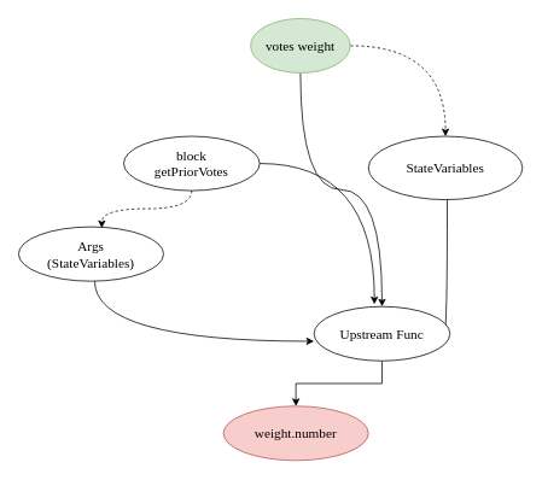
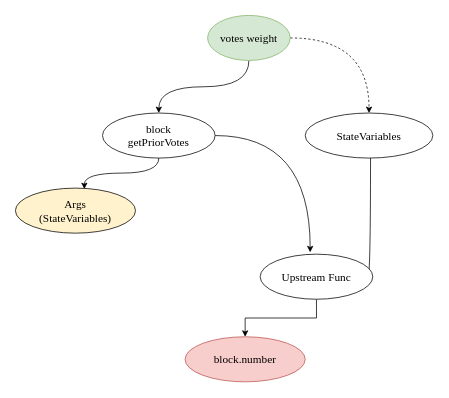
- <mxCell id="9" value="&lt;font face=&quot;Verdana&quot;&gt;StateVariables&lt;/font&gt;" style="ellipse;whiteSpace=wrap;html=1;hachureGap=4;fontFamily=Architects Daughter;fontSource=https%3A%2F%2Ffonts.googleapis.com%2Fcss%3Ffamily%3DArchitects%2BDaughter;fontSize=15;" vertex="1" parent="1"><mxGeometry x="406" y="150" width="170" height="70" as="geometry" /></mxCell>
+ <mxCell id="9" value="&lt;font face=&quot;Verdana&quot;&gt;StateVariables&lt;/font&gt;" style="ellipse;whiteSpace=wrap;html=1;hachureGap=4;fontFamily=Architects Daughter;fontSource=https%3A%2F%2Ffonts.googleapis.com%2Fcss%3Ffamily%3DArchitects%2BDaughter;fontSize=15;" vertex="1" parent="1"><mxGeometry x="406" y="150" width="170" height="60" as="geometry" /></mxCell>
- <mxCell id="2" style="edgeStyle=orthogonalEdgeStyle;orthogonalLoop=1;jettySize=auto;html=1;curved=1;" edge="1" parent="1" source="4" target="11"><mxGeometry relative="1" as="geometry" /></mxCell>
+ <mxCell id="2" style="edgeStyle=orthogonalEdgeStyle;orthogonalLoop=1;jettySize=auto;html=1;curved=1;" edge="1" parent="1" source="4" target="7"><mxGeometry relative="1" as="geometry" /></mxCell>
- <mxCell id="5" style="edgeStyle=orthogonalEdgeStyle;orthogonalLoop=1;jettySize=auto;html=1;entryX=0.574;entryY=0.022;entryDx=0;entryDy=0;entryPerimeter=0;curved=1;dashed=1;" edge="1" parent="1" source="7" target="13"><mxGeometry relative="1" as="geometry" /></mxCell>
+ <mxCell id="5" style="edgeStyle=orthogonalEdgeStyle;orthogonalLoop=1;jettySize=auto;html=1;entryX=0.574;entryY=0.022;entryDx=0;entryDy=0;entryPerimeter=0;curved=1;" edge="1" parent="1" source="7" target="13"><mxGeometry relative="1" as="geometry" /></mxCell>
- <mxCell id="13" value="&lt;font face=&quot;Verdana&quot;&gt;Args&lt;br&gt;(StateVariables)&lt;/font&gt;" style="ellipse;whiteSpace=wrap;html=1;hachureGap=4;fontFamily=Architects Daughter;fontSource=https%3A%2F%2Ffonts.googleapis.com%2Fcss%3Ffamily%3DArchitects%2BDaughter;fontSize=15;" vertex="1" parent="1"><mxGeometry x="20" y="250" width="160" height="60" as="geometry" /></mxCell>
+ <mxCell id="13" value="&lt;font face=&quot;Verdana&quot;&gt;Args&lt;br&gt;(StateVariables)&lt;/font&gt;" style="ellipse;whiteSpace=wrap;html=1;hachureGap=4;fontFamily=Architects Daughter;fontSource=https%3A%2F%2Ffonts.googleapis.com%2Fcss%3Ffamily%3DArchitects%2BDaughter;fontSize=15;fillColor=#fff2cc;" vertex="1" parent="1"><mxGeometry x="20" y="250" width="160" height="60" as="geometry" /></mxCell>
- <mxCell id="12" style="edgeStyle=orthogonalEdgeStyle;orthogonalLoop=1;jettySize=auto;html=1;entryX=0;entryY=0.639;entryDx=0;entryDy=0;entryPerimeter=0;curved=1;" edge="1" parent="1" source="13" target="11"><mxGeometry relative="1" as="geometry"><Array as="points"><mxPoint x="104" y="376" /></Array></mxGeometry></mxCell>
- <mxCell id="14" value="&lt;font face=&quot;Verdana&quot;&gt;weight.number&lt;/font&gt;" style="ellipse;whiteSpace=wrap;html=1;hachureGap=4;fontFamily=Architects Daughter;fontSource=https%3A%2F%2Ffonts.googleapis.com%2Fcss%3Ffamily%3DArchitects%2BDaughter;fontSize=15;fillColor=#f8cecc;strokeColor=#b85450;" vertex="1" parent="1"><mxGeometry x="246" y="448" width="160" height="60" as="geometry" /></mxCell>
+ <mxCell id="14" value="&lt;font face=&quot;Verdana&quot;&gt;block.number&lt;/font&gt;" style="ellipse;whiteSpace=wrap;html=1;hachureGap=4;fontFamily=Architects Daughter;fontSource=https%3A%2F%2Ffonts.googleapis.com%2Fcss%3Ffamily%3DArchitects%2BDaughter;fontSize=15;fillColor=#f8cecc;strokeColor=#b85450;" vertex="1" parent="1"><mxGeometry x="246" y="448" width="160" height="60" as="geometry" /></mxCell>
